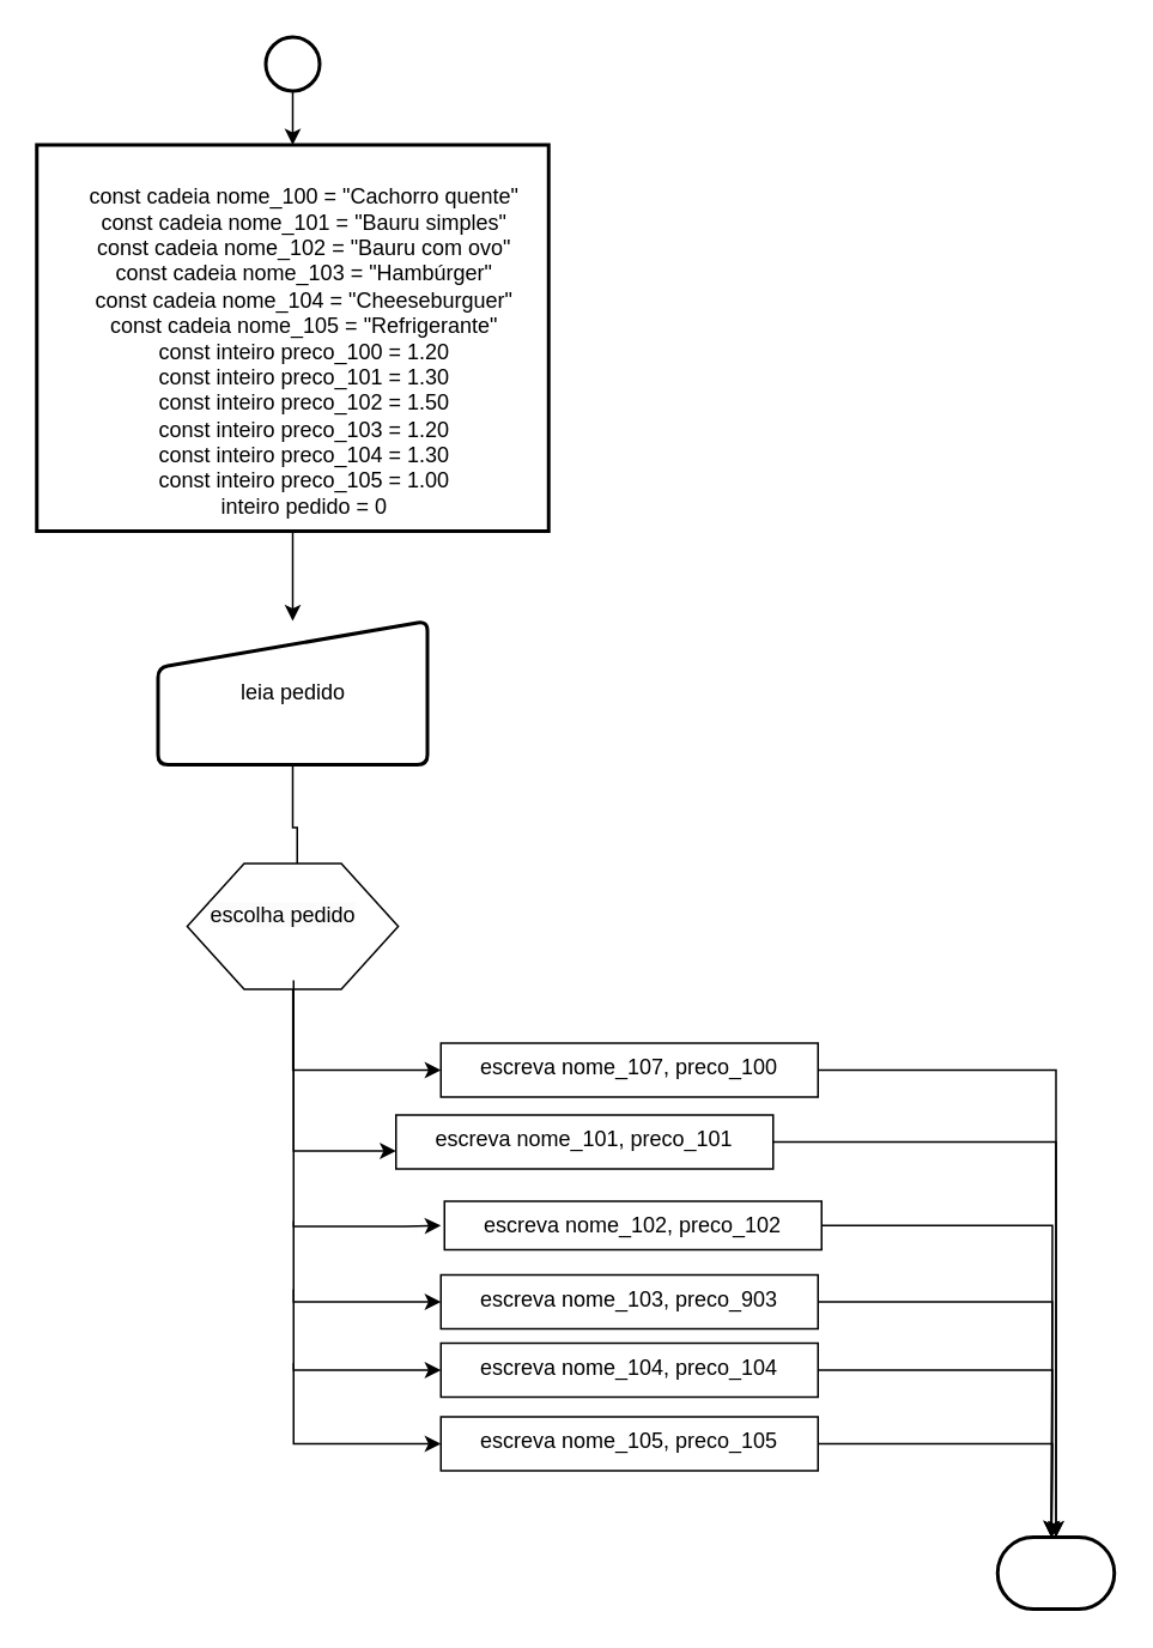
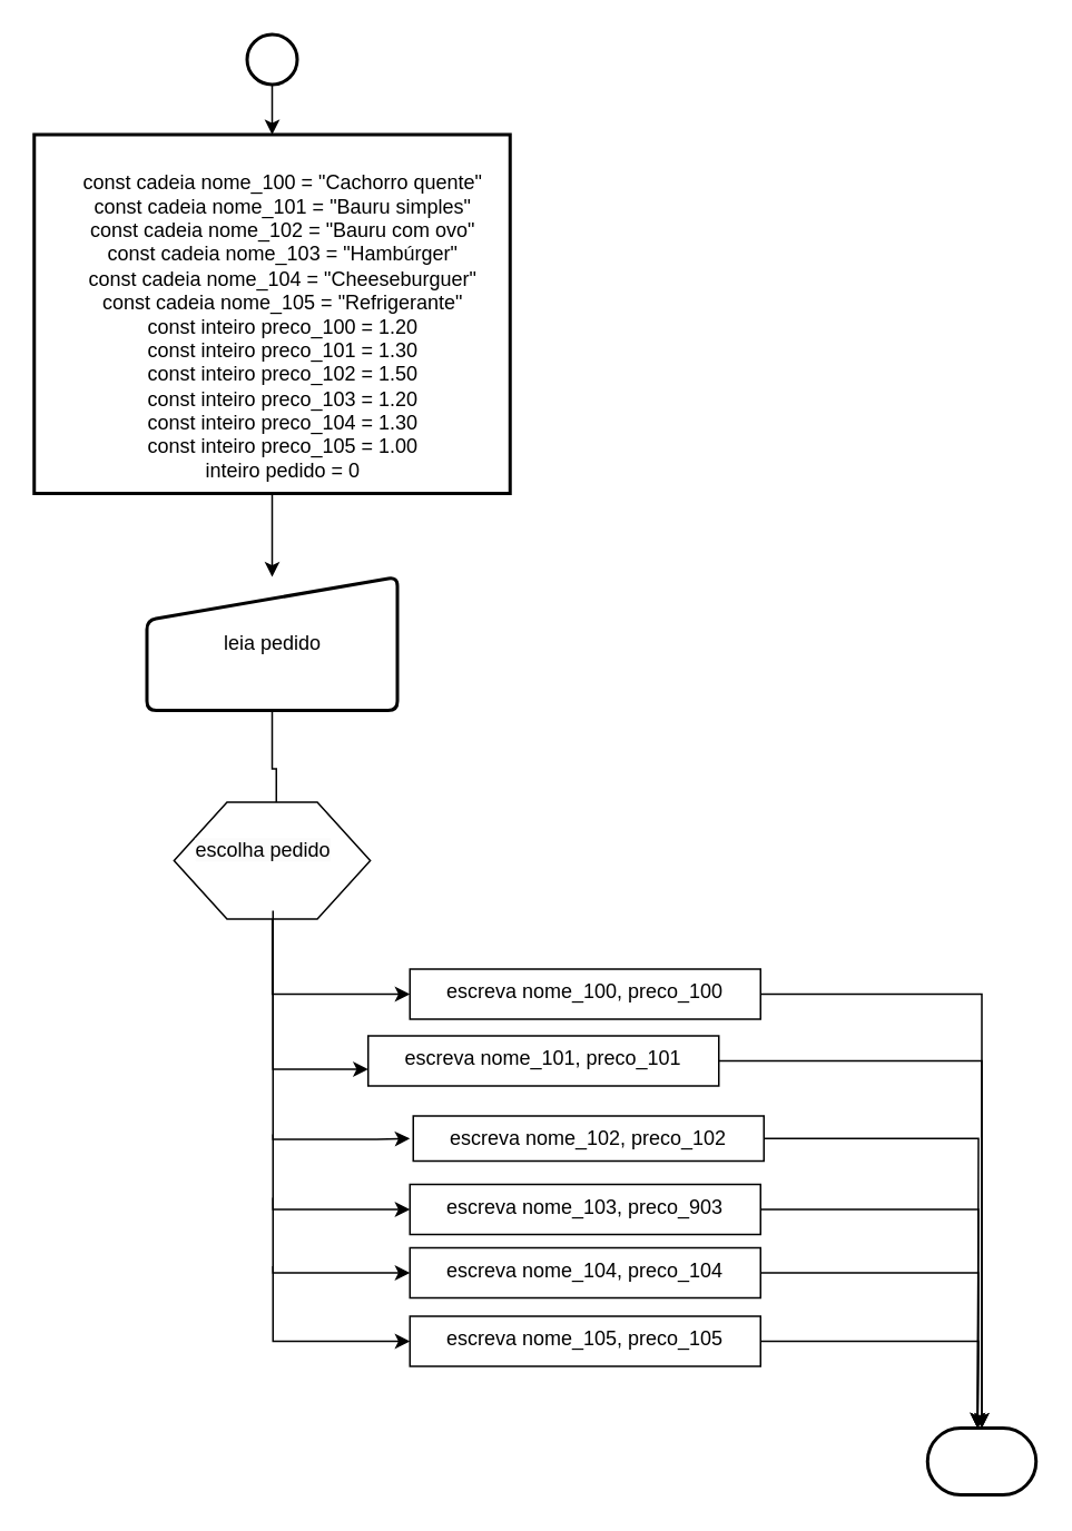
- <mxCell id="14" value="escreva nome_107, preco_100" style="whiteSpace=wrap;html=1;verticalAlign=top;arcSize=6;" vertex="1" parent="1"><mxGeometry x="245" y="580" width="210" height="30" as="geometry" /></mxCell>
+ <mxCell id="14" value="escreva nome_100, preco_100" style="whiteSpace=wrap;html=1;verticalAlign=top;arcSize=6;" vertex="1" parent="1"><mxGeometry x="245" y="580" width="210" height="30" as="geometry" /></mxCell>
